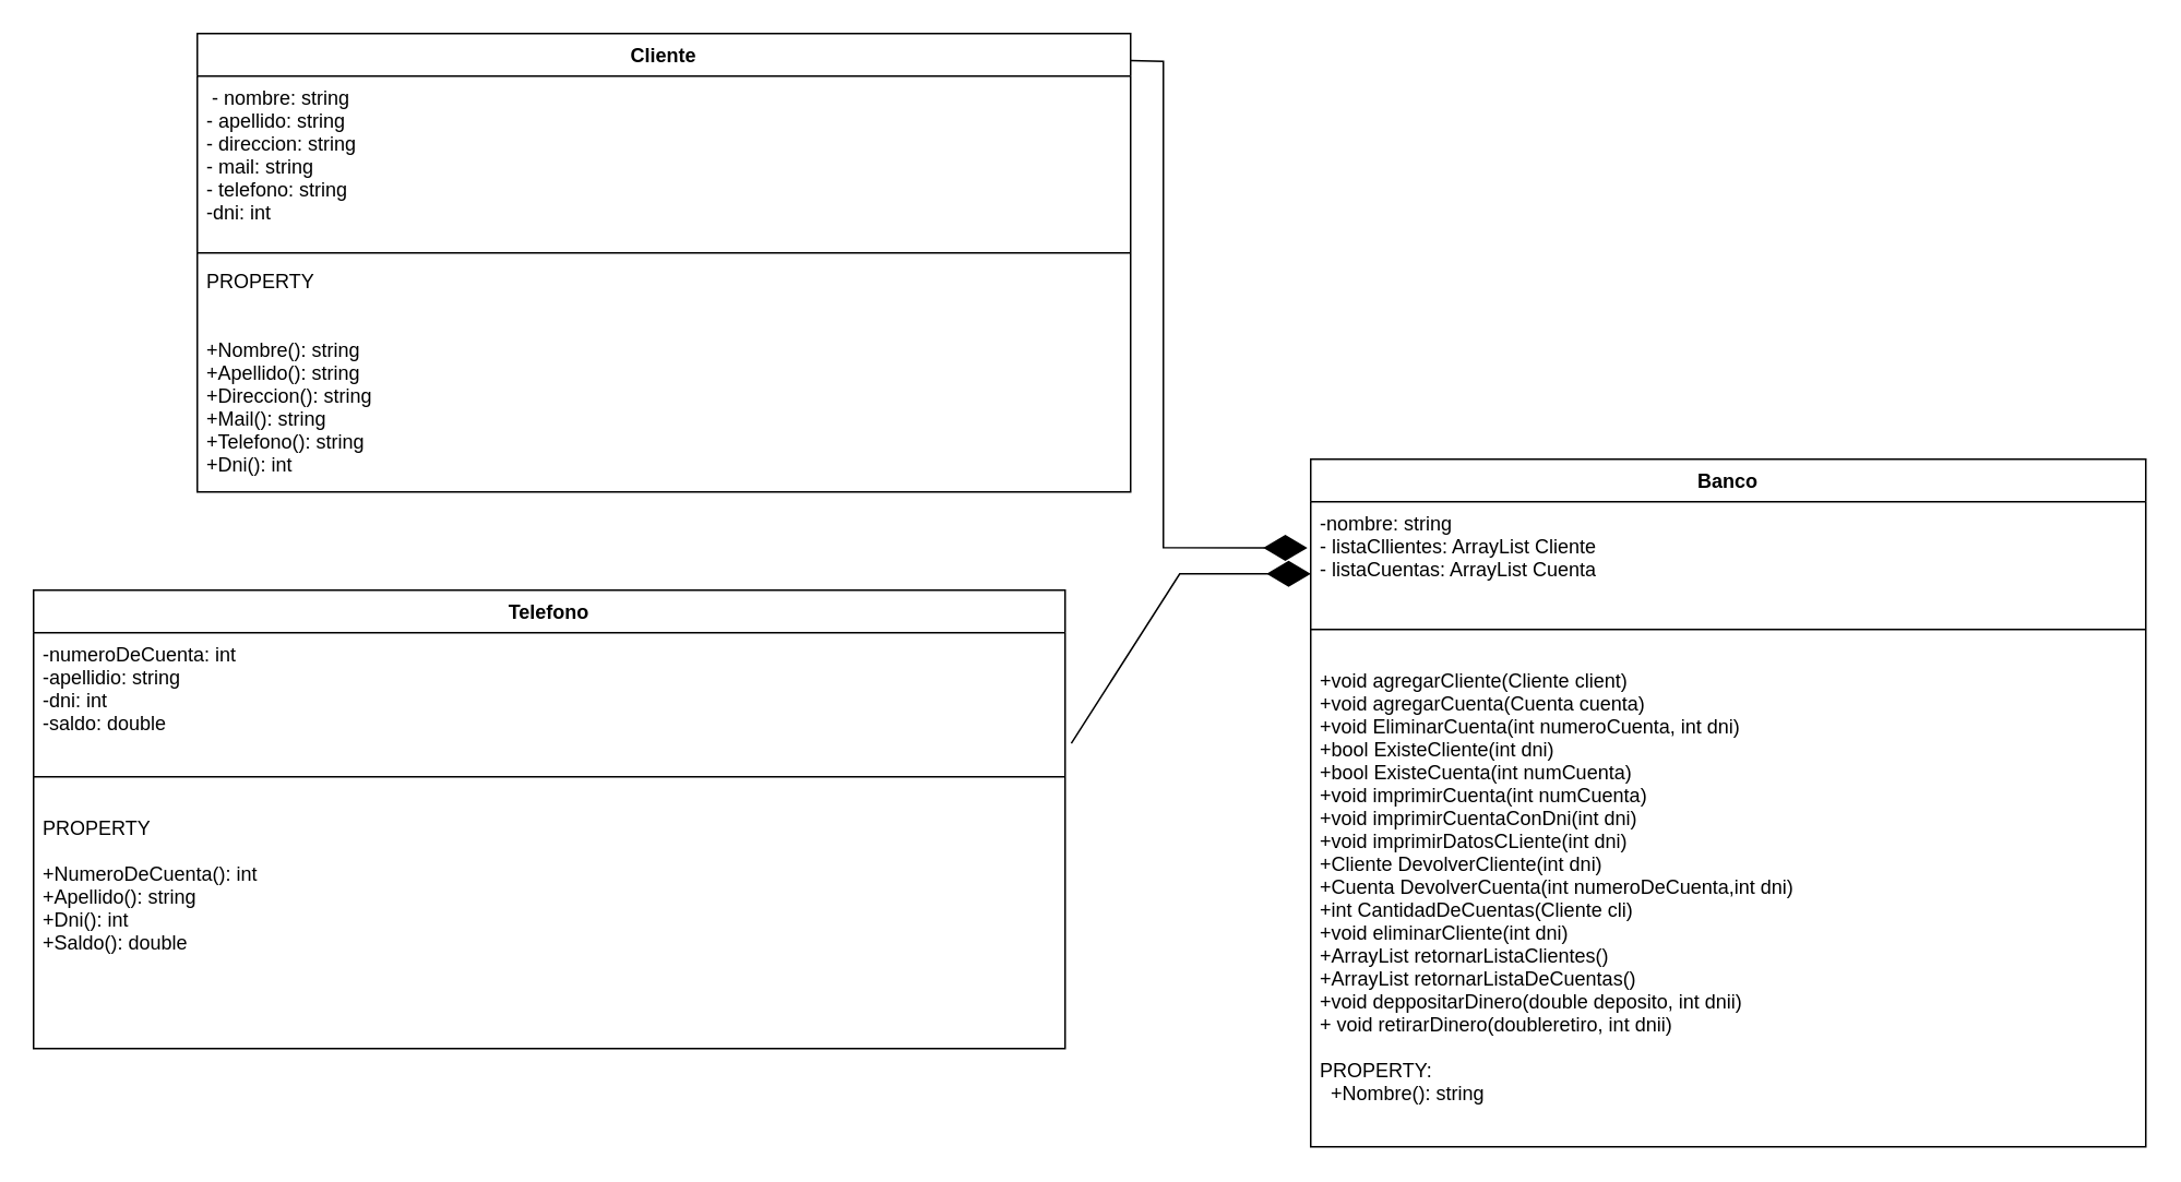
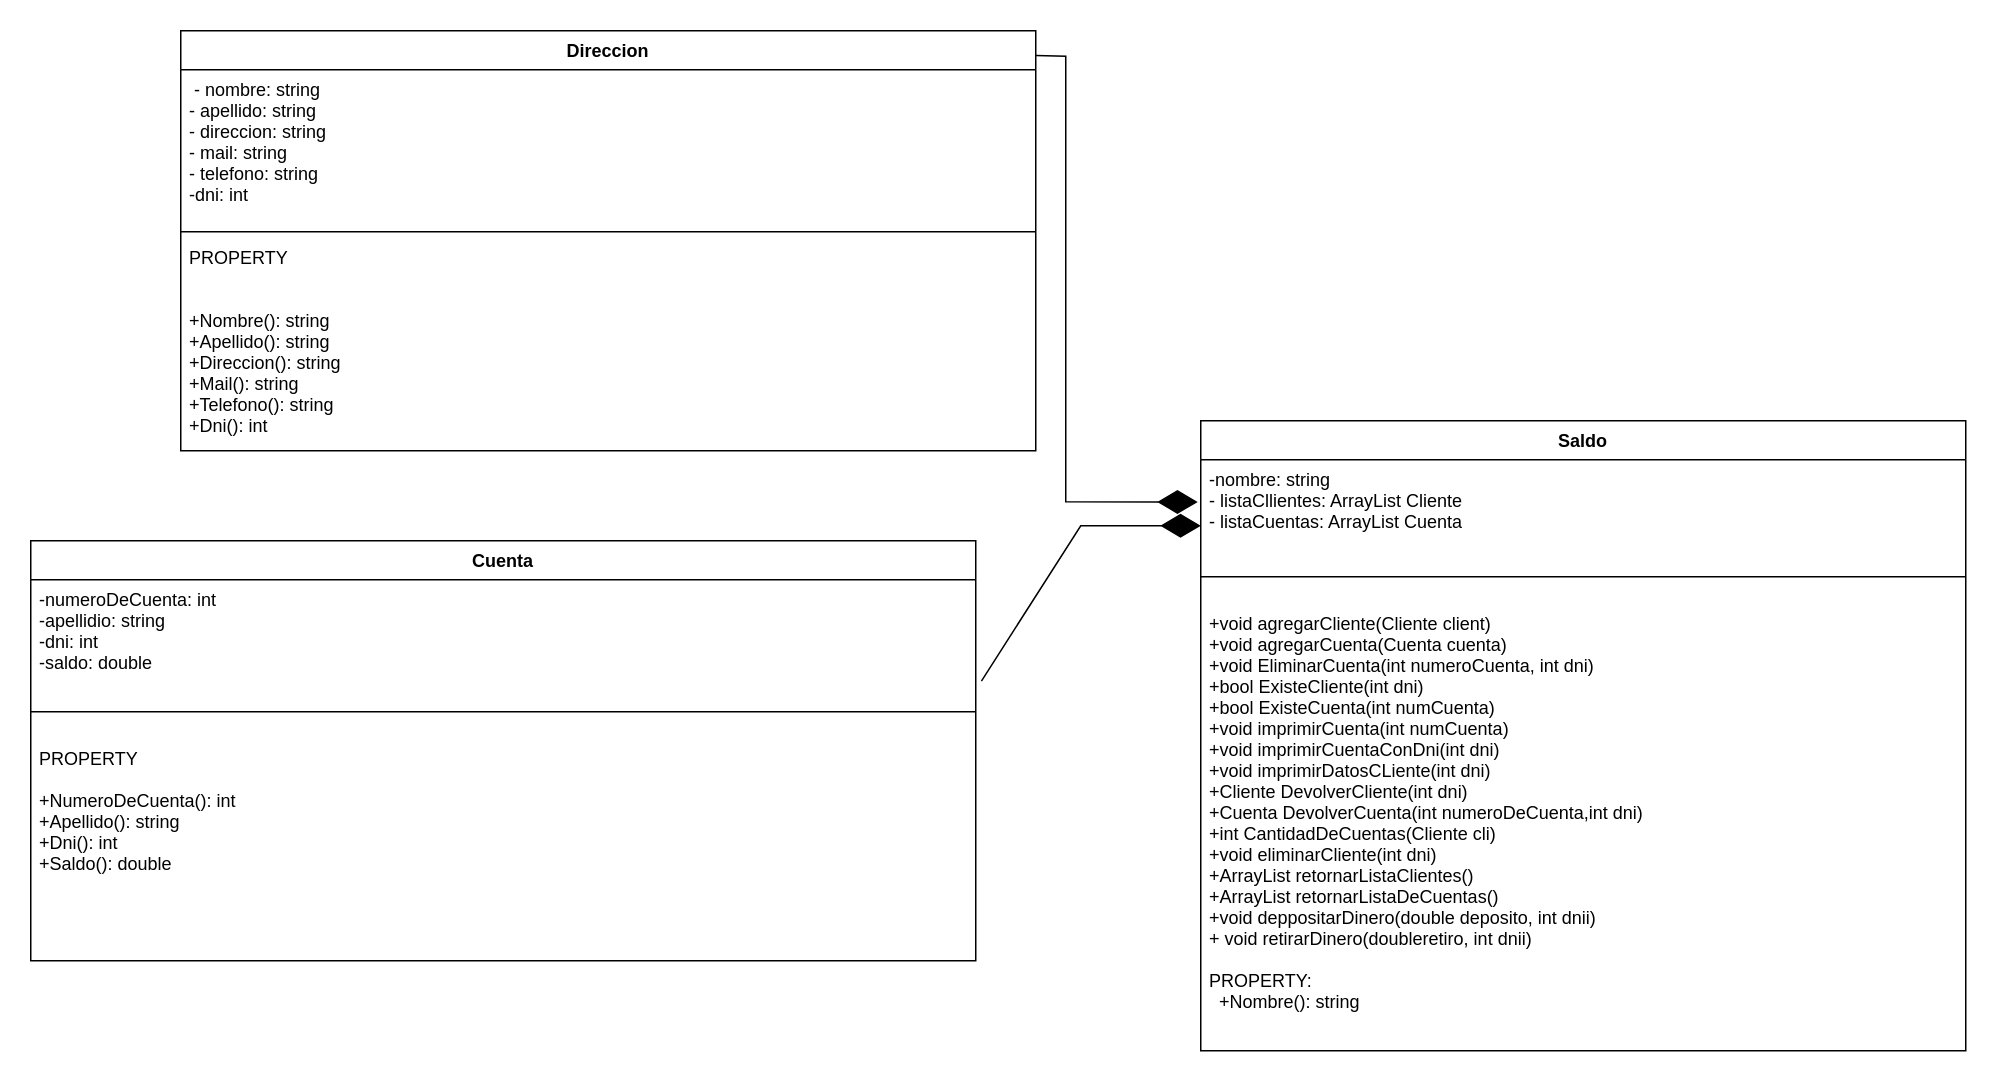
- <mxCell id="6" value="Cliente" style="swimlane;fontStyle=1;align=center;verticalAlign=top;childLayout=stackLayout;horizontal=1;startSize=26;horizontalStack=0;resizeParent=1;resizeParentMax=0;resizeLast=0;collapsible=1;marginBottom=0;" parent="1" vertex="1"><mxGeometry x="120" y="20" width="570" height="280" as="geometry" /></mxCell>
+ <mxCell id="6" value="Direccion" style="swimlane;fontStyle=1;align=center;verticalAlign=top;childLayout=stackLayout;horizontal=1;startSize=26;horizontalStack=0;resizeParent=1;resizeParentMax=0;resizeLast=0;collapsible=1;marginBottom=0;" parent="1" vertex="1"><mxGeometry x="120" y="20" width="570" height="280" as="geometry" /></mxCell>
- <mxCell id="2" value="Banco" style="swimlane;fontStyle=1;align=center;verticalAlign=top;childLayout=stackLayout;horizontal=1;startSize=26;horizontalStack=0;resizeParent=1;resizeParentMax=0;resizeLast=0;collapsible=1;marginBottom=0;" parent="1" vertex="1"><mxGeometry x="800" y="280" width="510" height="420" as="geometry" /></mxCell>
+ <mxCell id="2" value="Saldo" style="swimlane;fontStyle=1;align=center;verticalAlign=top;childLayout=stackLayout;horizontal=1;startSize=26;horizontalStack=0;resizeParent=1;resizeParentMax=0;resizeLast=0;collapsible=1;marginBottom=0;" parent="1" vertex="1"><mxGeometry x="800" y="280" width="510" height="420" as="geometry" /></mxCell>
- <mxCell id="10" value="Telefono" style="swimlane;fontStyle=1;align=center;verticalAlign=top;childLayout=stackLayout;horizontal=1;startSize=26;horizontalStack=0;resizeParent=1;resizeParentMax=0;resizeLast=0;collapsible=1;marginBottom=0;" parent="1" vertex="1"><mxGeometry x="20" y="360" width="630" height="280" as="geometry" /></mxCell>
+ <mxCell id="10" value="Cuenta" style="swimlane;fontStyle=1;align=center;verticalAlign=top;childLayout=stackLayout;horizontal=1;startSize=26;horizontalStack=0;resizeParent=1;resizeParentMax=0;resizeLast=0;collapsible=1;marginBottom=0;" parent="1" vertex="1"><mxGeometry x="20" y="360" width="630" height="280" as="geometry" /></mxCell>
